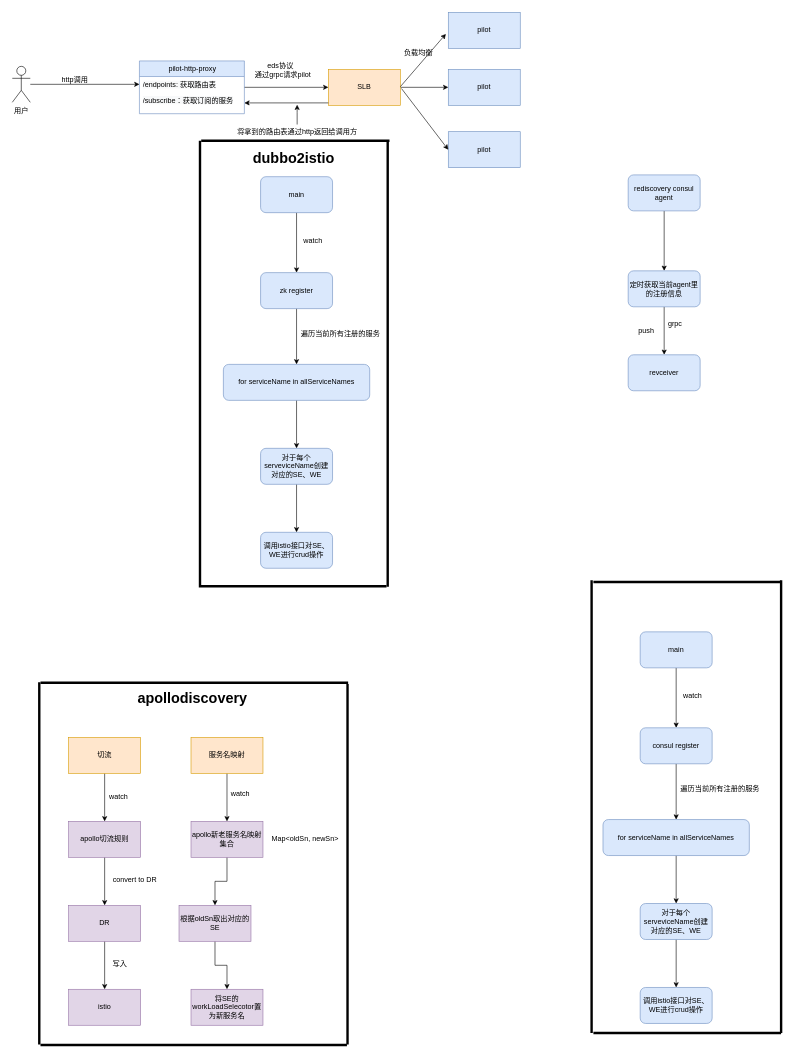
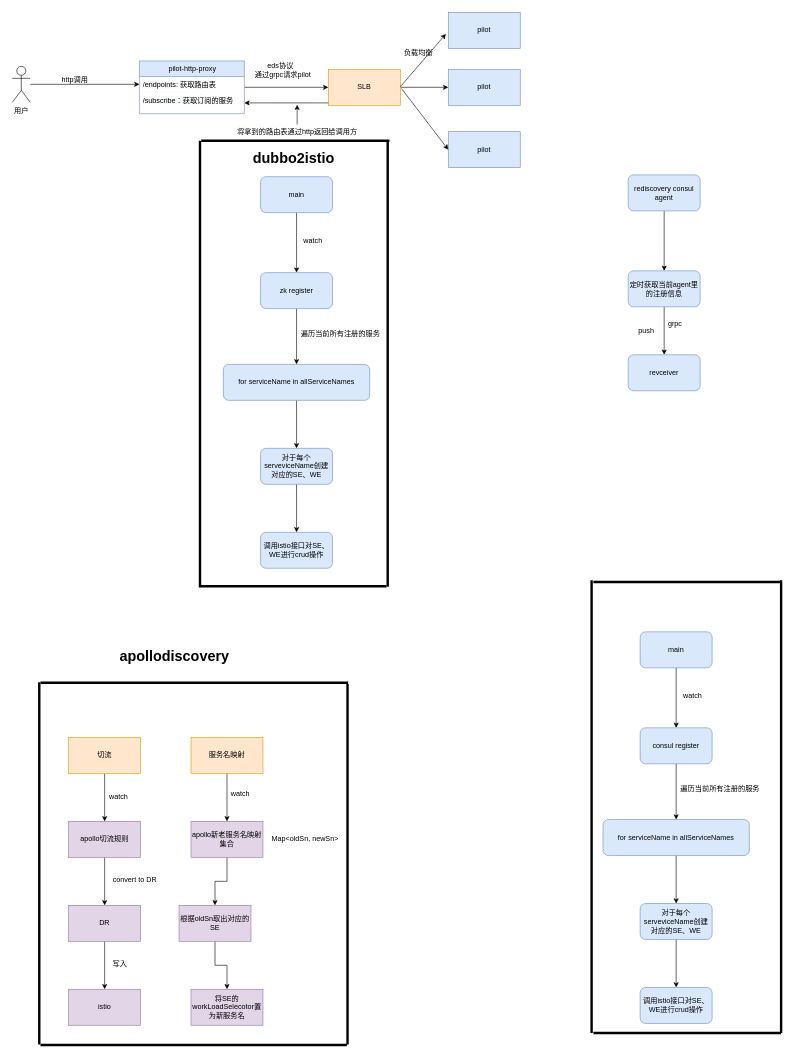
- <mxCell id="74" value="&lt;b&gt;&lt;font style=&quot;font-size: 24px;&quot;&gt;apollodiscovery&lt;/font&gt;&lt;/b&gt;" style="text;html=1;align=center;verticalAlign=middle;resizable=0;points=[];autosize=1;strokeColor=none;fillColor=none;" vertex="1" parent="1"><mxGeometry x="219" y="1143" width="201" height="41" as="geometry" /></mxCell>
+ <mxCell id="74" value="&lt;b&gt;&lt;font style=&quot;font-size: 24px;&quot;&gt;apollodiscovery&lt;/font&gt;&lt;/b&gt;" style="text;html=1;align=center;verticalAlign=middle;resizable=0;points=[];autosize=1;strokeColor=none;fillColor=none;" vertex="1" parent="1"><mxGeometry x="189" y="1073" width="201" height="41" as="geometry" /></mxCell>
